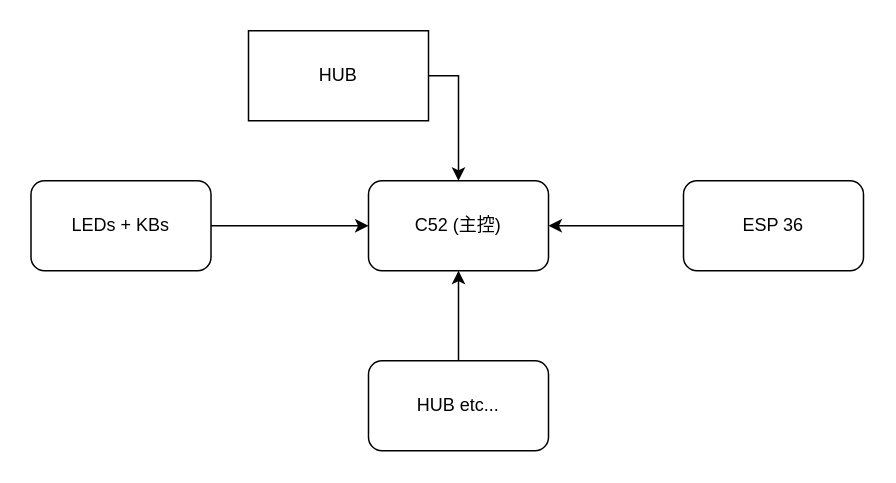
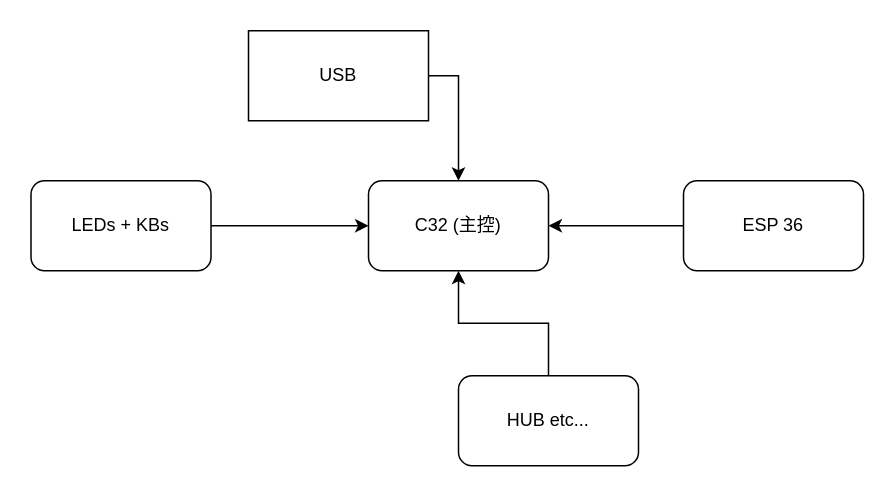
- <mxCell id="10" value="HUB" style="rounded=0;whiteSpace=wrap;html=1;" parent="1" vertex="1"><mxGeometry x="165" y="20" width="120" height="60" as="geometry" /></mxCell>
+ <mxCell id="10" value="USB" style="rounded=0;whiteSpace=wrap;html=1;" parent="1" vertex="1"><mxGeometry x="165" y="20" width="120" height="60" as="geometry" /></mxCell>
- <mxCell id="2" value="C52 (主控)" style="rounded=1;whiteSpace=wrap;html=1;" parent="1" vertex="1"><mxGeometry x="245" y="120" width="120" height="60" as="geometry" /></mxCell>
+ <mxCell id="2" value="C32 (主控)" style="rounded=1;whiteSpace=wrap;html=1;" parent="1" vertex="1"><mxGeometry x="245" y="120" width="120" height="60" as="geometry" /></mxCell>
- <mxCell id="8" value="HUB etc..." style="rounded=1;whiteSpace=wrap;html=1;" parent="1" vertex="1"><mxGeometry x="245" y="240" width="120" height="60" as="geometry" /></mxCell>
+ <mxCell id="8" value="HUB etc..." style="rounded=1;whiteSpace=wrap;html=1;" parent="1" vertex="1"><mxGeometry x="305" y="250" width="120" height="60" as="geometry" /></mxCell>
